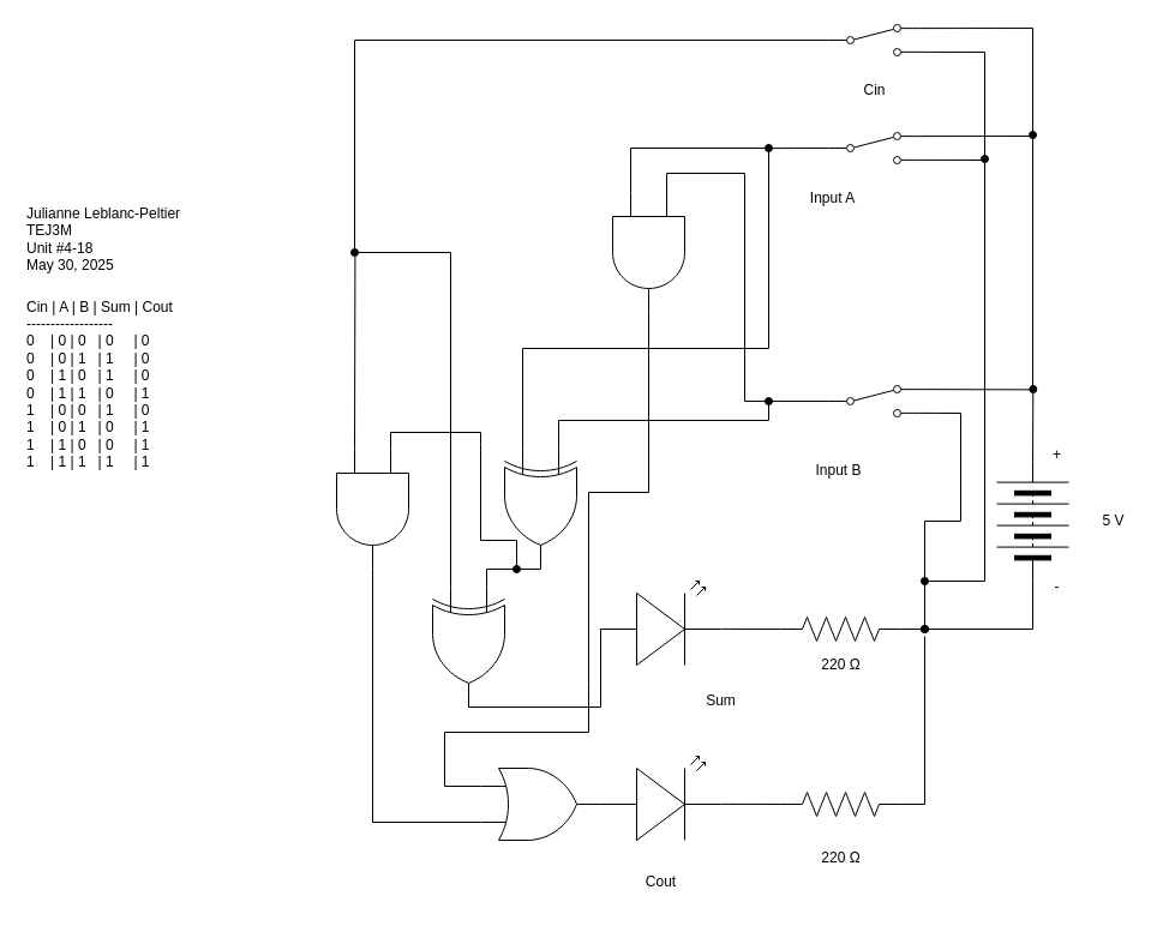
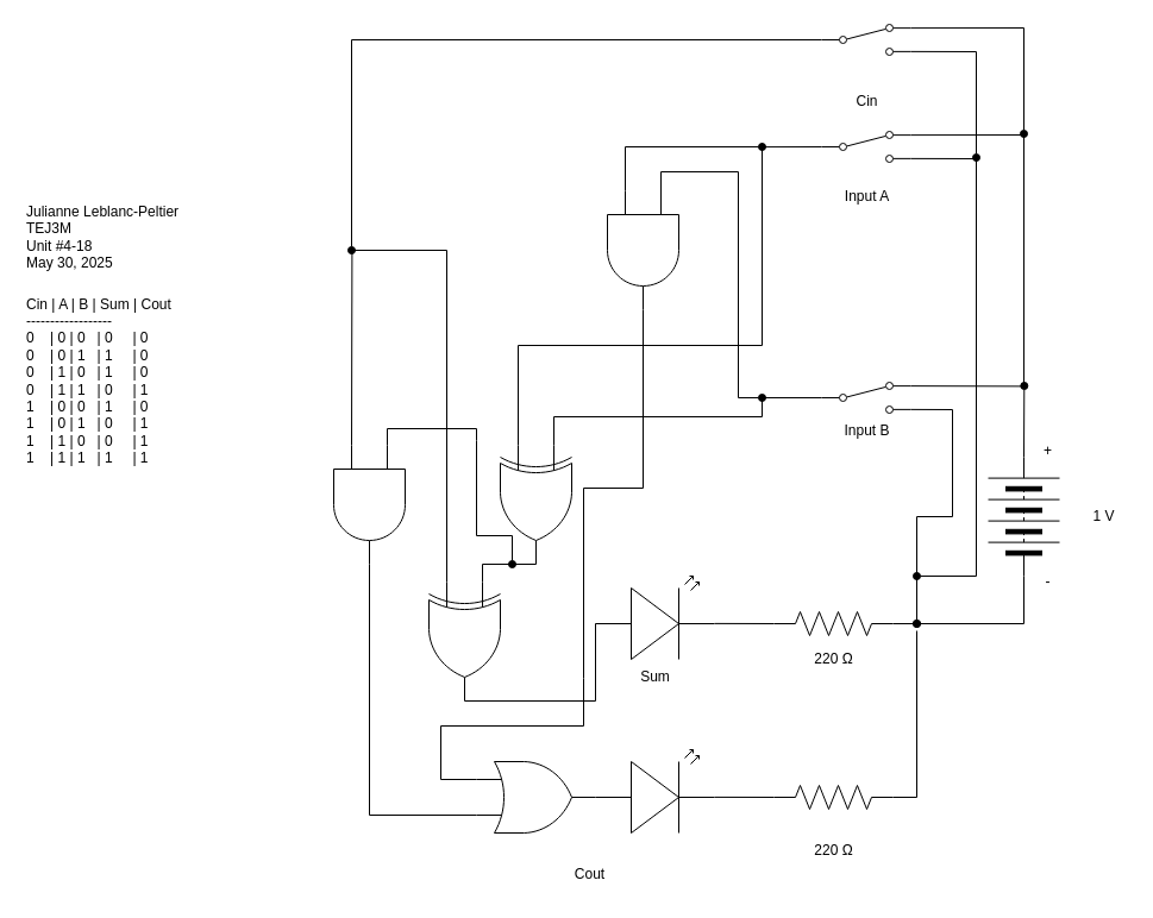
- <mxCell id="41" value="Cin" style="text;html=1;align=center;verticalAlign=middle;resizable=0;points=[];autosize=1;strokeColor=none;fillColor=none;" parent="1" vertex="1"><mxGeometry x="707.5" y="60" width="40" height="30" as="geometry" /></mxCell>
+ <mxCell id="41" value="Cin" style="text;html=1;align=center;verticalAlign=middle;resizable=0;points=[];autosize=1;strokeColor=none;fillColor=none;" parent="1" vertex="1"><mxGeometry x="707.5" y="70" width="40" height="30" as="geometry" /></mxCell>
- <mxCell id="24" value="Input A" style="text;html=1;align=center;verticalAlign=middle;resizable=0;points=[];autosize=1;strokeColor=none;fillColor=none;" parent="1" vertex="1"><mxGeometry x="662.5" y="150" width="60" height="30" as="geometry" /></mxCell>
+ <mxCell id="24" value="Input A" style="text;html=1;align=center;verticalAlign=middle;resizable=0;points=[];autosize=1;strokeColor=none;fillColor=none;" parent="1" vertex="1"><mxGeometry x="697.5" y="150" width="60" height="30" as="geometry" /></mxCell>
- <mxCell id="12" value="Input B" style="text;html=1;align=center;verticalAlign=middle;resizable=0;points=[];autosize=1;strokeColor=none;fillColor=none;" parent="1" vertex="1"><mxGeometry x="667.5" y="377" width="60" height="30" as="geometry" /></mxCell>
+ <mxCell id="12" value="Input B" style="text;html=1;align=center;verticalAlign=middle;resizable=0;points=[];autosize=1;strokeColor=none;fillColor=none;" parent="1" vertex="1"><mxGeometry x="697.5" y="347" width="60" height="30" as="geometry" /></mxCell>
- <mxCell id="7" value="5 V" style="text;html=1;align=center;verticalAlign=middle;resizable=0;points=[];autosize=1;strokeColor=none;fillColor=none;" parent="1" vertex="1"><mxGeometry x="907" y="419" width="40" height="30" as="geometry" /></mxCell>
+ <mxCell id="7" value="1 V" style="text;html=1;align=center;verticalAlign=middle;resizable=0;points=[];autosize=1;strokeColor=none;fillColor=none;" parent="1" vertex="1"><mxGeometry x="907" y="419" width="40" height="30" as="geometry" /></mxCell>
- <mxCell id="6" value="Sum" style="text;html=1;align=center;verticalAlign=middle;resizable=0;points=[];autosize=1;strokeColor=none;fillColor=none;" parent="1" vertex="1"><mxGeometry x="575" y="569" width="50" height="30" as="geometry" /></mxCell>
+ <mxCell id="6" value="Sum" style="text;html=1;align=center;verticalAlign=middle;resizable=0;points=[];autosize=1;strokeColor=none;fillColor=none;" parent="1" vertex="1"><mxGeometry x="525" y="554" width="50" height="30" as="geometry" /></mxCell>
- <mxCell id="32" value="Cout" style="text;html=1;align=center;verticalAlign=middle;resizable=0;points=[];autosize=1;strokeColor=none;fillColor=none;" parent="1" vertex="1"><mxGeometry x="525" y="720" width="50" height="30" as="geometry" /></mxCell>
+ <mxCell id="32" value="Cout" style="text;html=1;align=center;verticalAlign=middle;resizable=0;points=[];autosize=1;strokeColor=none;fillColor=none;" parent="1" vertex="1"><mxGeometry x="470" y="720" width="50" height="30" as="geometry" /></mxCell>
